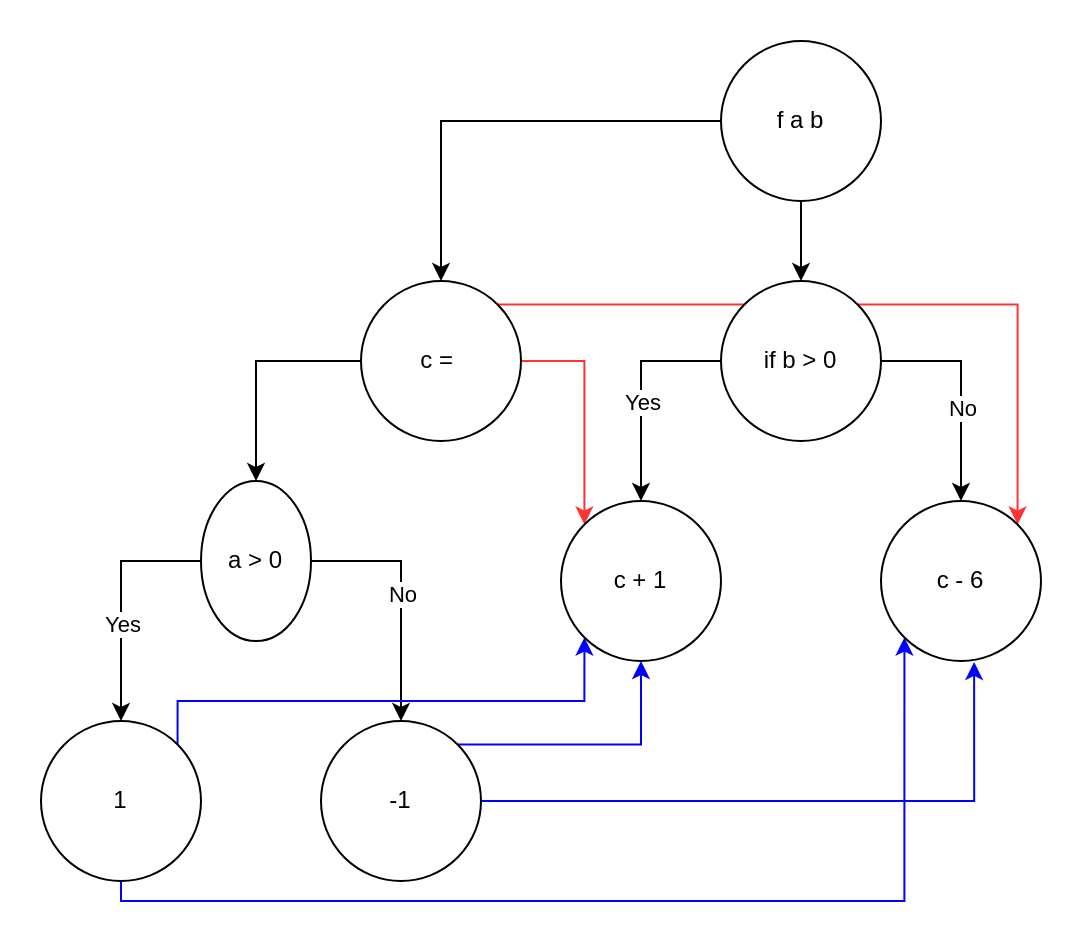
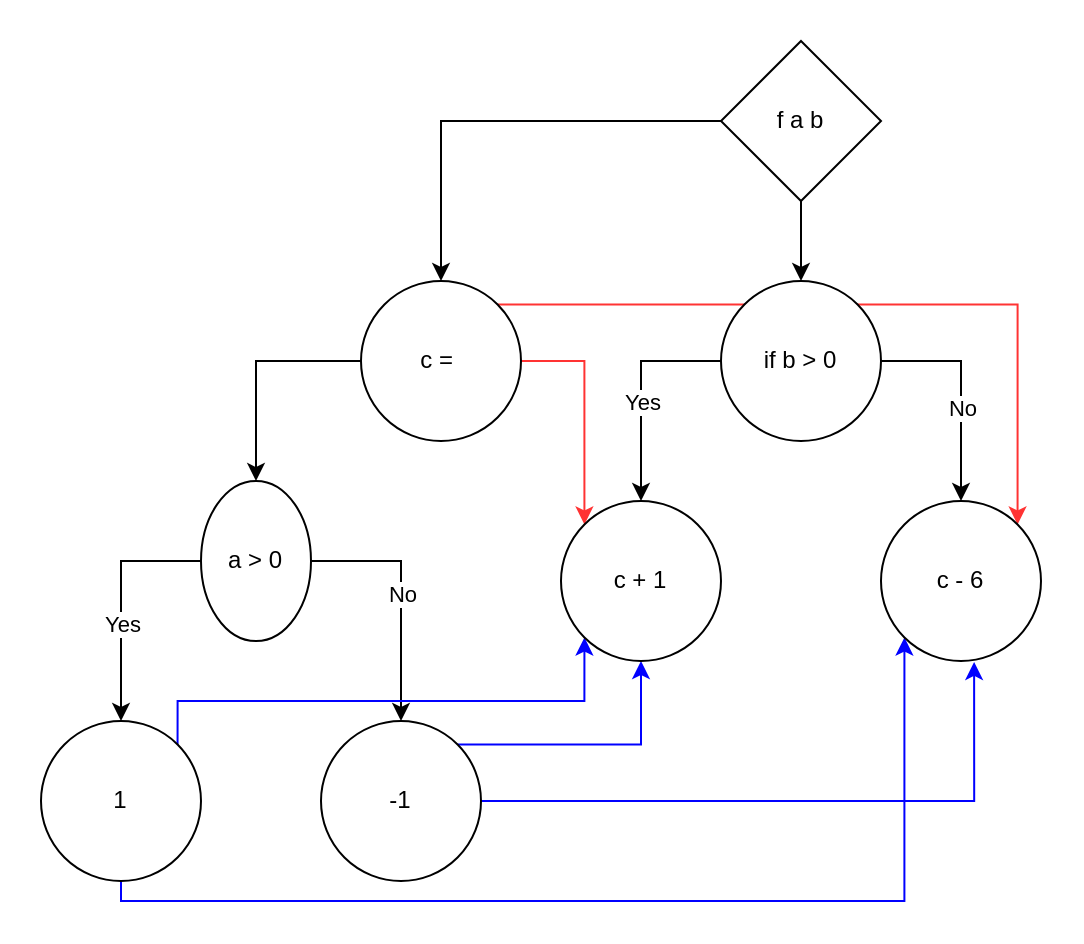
- <mxCell id="4" value="f a b" style="ellipse;whiteSpace=wrap;html=1;aspect=fixed;" vertex="1" parent="1"><mxGeometry x="360" y="20" width="80" height="80" as="geometry" /></mxCell>
+ <mxCell id="4" value="f a b" style="rhombus;whiteSpace=wrap;html=1;aspect=fixed;" vertex="1" parent="1"><mxGeometry x="360" y="20" width="80" height="80" as="geometry" /></mxCell>
